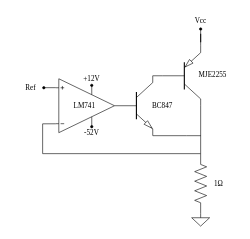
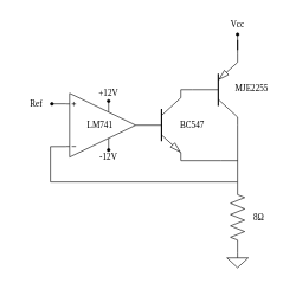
- <mxCell id="17" value="&lt;font face=&quot;Times New Roman&quot;&gt;BC847&lt;/font&gt;" style="text;html=1;align=center;verticalAlign=middle;whiteSpace=wrap;rounded=0;" vertex="1" parent="1"><mxGeometry x="240" y="161" width="60" height="30" as="geometry" /></mxCell>
+ <mxCell id="17" value="&lt;font face=&quot;Times New Roman&quot;&gt;BC547&lt;/font&gt;" style="text;html=1;align=center;verticalAlign=middle;whiteSpace=wrap;rounded=0;" vertex="1" parent="1"><mxGeometry x="240" y="161" width="60" height="30" as="geometry" /></mxCell>
- <mxCell id="14" value="&lt;font face=&quot;Times New Roman&quot;&gt;-52V&lt;/font&gt;" style="text;html=1;align=center;verticalAlign=middle;whiteSpace=wrap;rounded=0;" vertex="1" parent="1"><mxGeometry x="122" y="206" width="60" height="30" as="geometry" /></mxCell>
+ <mxCell id="14" value="&lt;font face=&quot;Times New Roman&quot;&gt;-12V&lt;/font&gt;" style="text;html=1;align=center;verticalAlign=middle;whiteSpace=wrap;rounded=0;" vertex="1" parent="1"><mxGeometry x="122" y="206" width="60" height="30" as="geometry" /></mxCell>
- <mxCell id="18" value="&lt;font face=&quot;Times New Roman&quot;&gt;1Ω&lt;/font&gt;" style="text;html=1;align=center;verticalAlign=middle;whiteSpace=wrap;rounded=0;" vertex="1" parent="1"><mxGeometry x="334" y="291" width="60" height="30" as="geometry" /></mxCell>
+ <mxCell id="18" value="&lt;font face=&quot;Times New Roman&quot;&gt;8Ω&lt;/font&gt;" style="text;html=1;align=center;verticalAlign=middle;whiteSpace=wrap;rounded=0;" vertex="1" parent="1"><mxGeometry x="334" y="291" width="60" height="30" as="geometry" /></mxCell>
